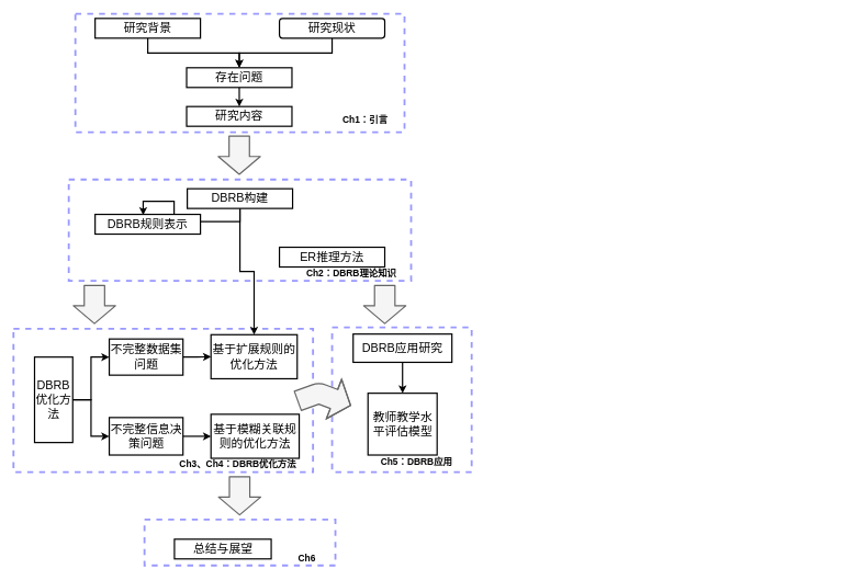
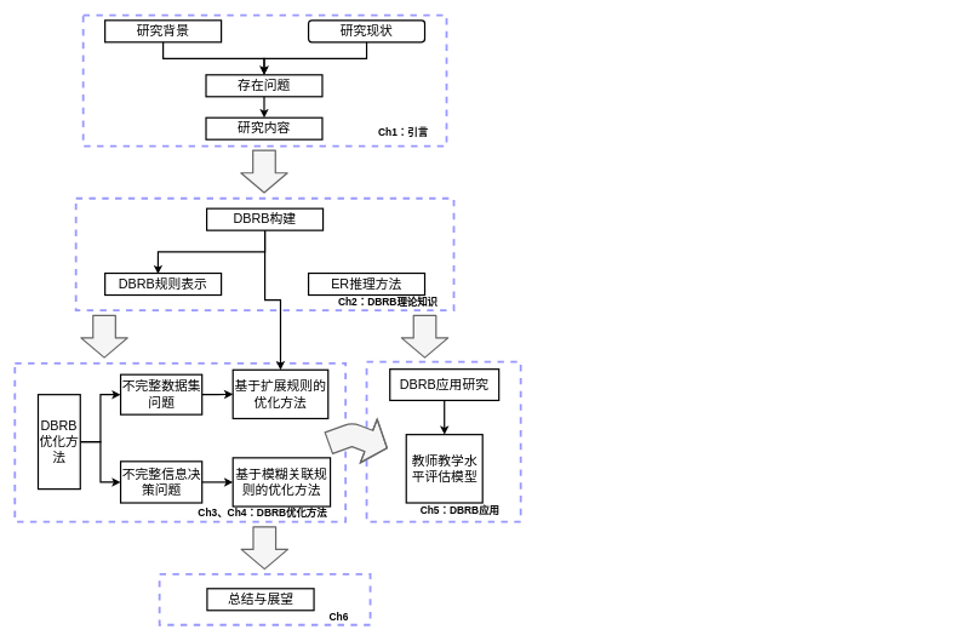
- <mxCell id="28" value="&lt;font style=&quot;font-size: 18px&quot;&gt;DBRB规则表示&lt;/font&gt;" style="rounded=0;whiteSpace=wrap;html=1;strokeWidth=2;" parent="1" vertex="1"><mxGeometry x="144" y="325" width="160" height="30" as="geometry" /></mxCell>
+ <mxCell id="28" value="&lt;font style=&quot;font-size: 18px&quot;&gt;DBRB规则表示&lt;/font&gt;" style="rounded=0;whiteSpace=wrap;html=1;strokeWidth=2;" parent="1" vertex="1"><mxGeometry x="144" y="375" width="160" height="30" as="geometry" /></mxCell>
- <mxCell id="24" value="&lt;font style=&quot;font-size: 18px&quot;&gt;总结与展望&lt;/font&gt;" style="rounded=0;whiteSpace=wrap;html=1;shadow=0;strokeWidth=2;" parent="1" vertex="1"><mxGeometry x="264.5" y="819" width="147" height="30" as="geometry" /></mxCell>
+ <mxCell id="24" value="&lt;font style=&quot;font-size: 18px&quot;&gt;总结与展望&lt;/font&gt;" style="rounded=0;whiteSpace=wrap;html=1;shadow=0;strokeWidth=2;" parent="1" vertex="1"><mxGeometry x="284.5" y="809" width="147" height="30" as="geometry" /></mxCell>
